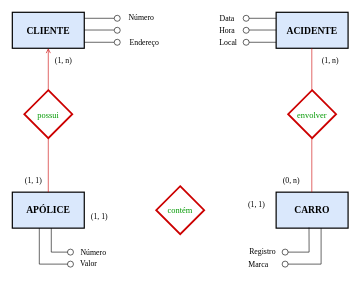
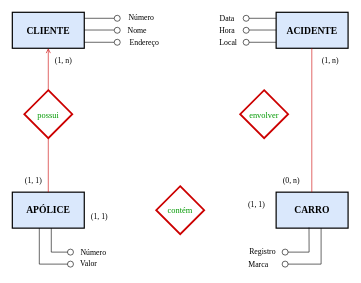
+ <mxCell id="26" value="Nome" style="text;html=1;align=center;verticalAlign=middle;resizable=0;points=[];autosize=1;strokeColor=none;fillColor=none;fontSize=13;fontFamily=Verdana;fontColor=#000000;" parent="1" vertex="1"><mxGeometry x="203" y="40" width="50" height="20" as="geometry" /></mxCell>
- <mxCell id="9" value="&lt;font style=&quot;font-size: 14px&quot; color=&quot;#009900&quot;&gt;envolver&lt;/font&gt;" style="rhombus;whiteSpace=wrap;html=1;fontFamily=Verdana;fontSize=16;strokeColor=#CC0000;strokeWidth=3;" parent="1" vertex="1"><mxGeometry x="480" y="150" width="80" height="80" as="geometry" /></mxCell>
+ <mxCell id="9" value="&lt;font style=&quot;font-size: 14px&quot; color=&quot;#009900&quot;&gt;envolver&lt;/font&gt;" style="rhombus;whiteSpace=wrap;html=1;fontFamily=Verdana;fontSize=16;strokeColor=#CC0000;strokeWidth=3;" parent="1" vertex="1"><mxGeometry x="400" y="150" width="80" height="80" as="geometry" /></mxCell>
